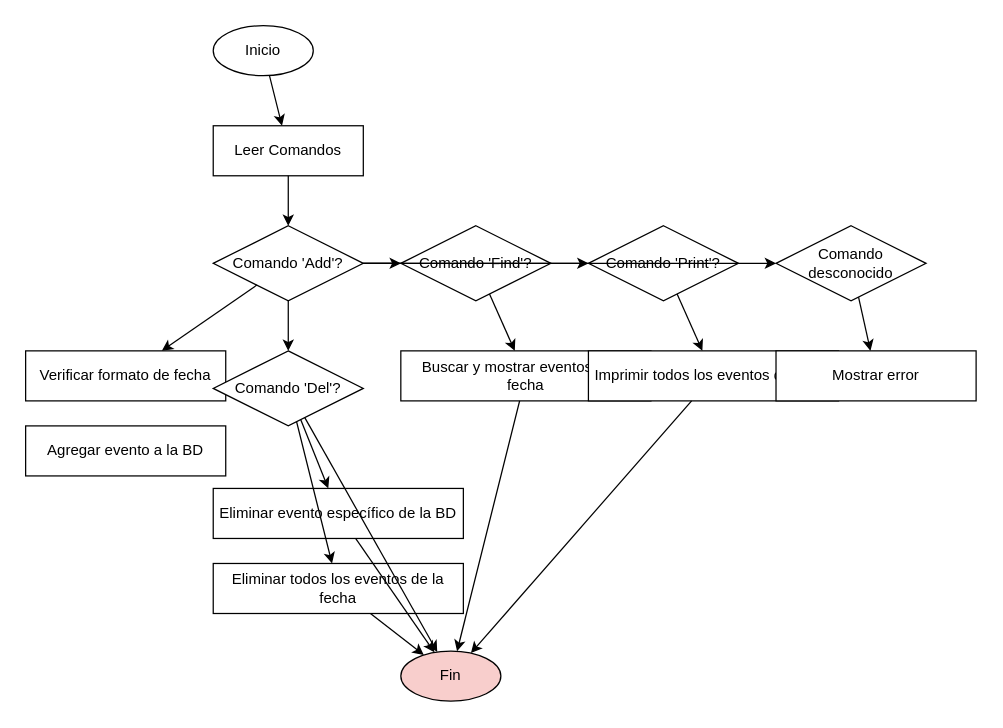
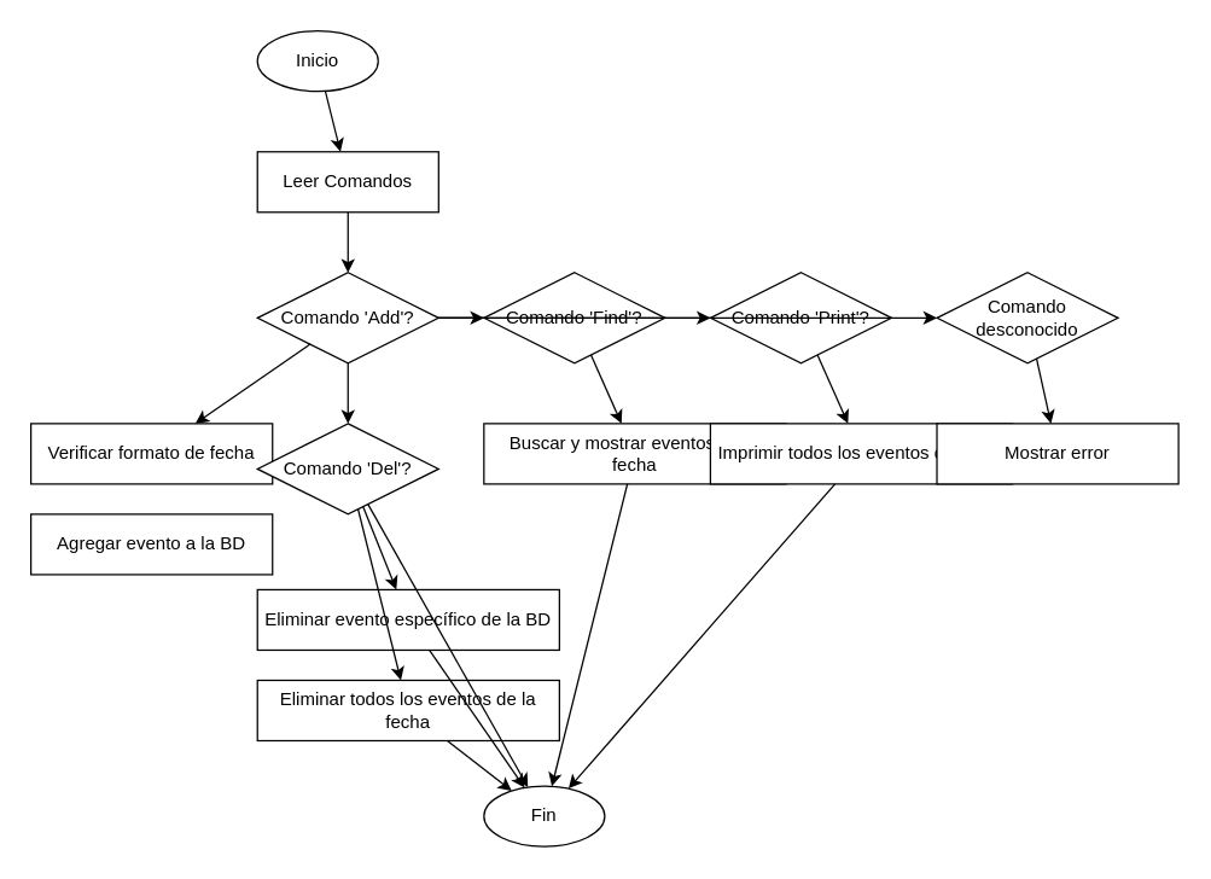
- <mxCell id="16" value="Fin" style="ellipse;whiteSpace=wrap;html=1;fillColor=#f8cecc;" vertex="1" parent="1"><mxGeometry x="320" y="520" width="80" height="40" as="geometry" /></mxCell>
+ <mxCell id="16" value="Fin" style="ellipse;whiteSpace=wrap;html=1;" vertex="1" parent="1"><mxGeometry x="320" y="520" width="80" height="40" as="geometry" /></mxCell>
